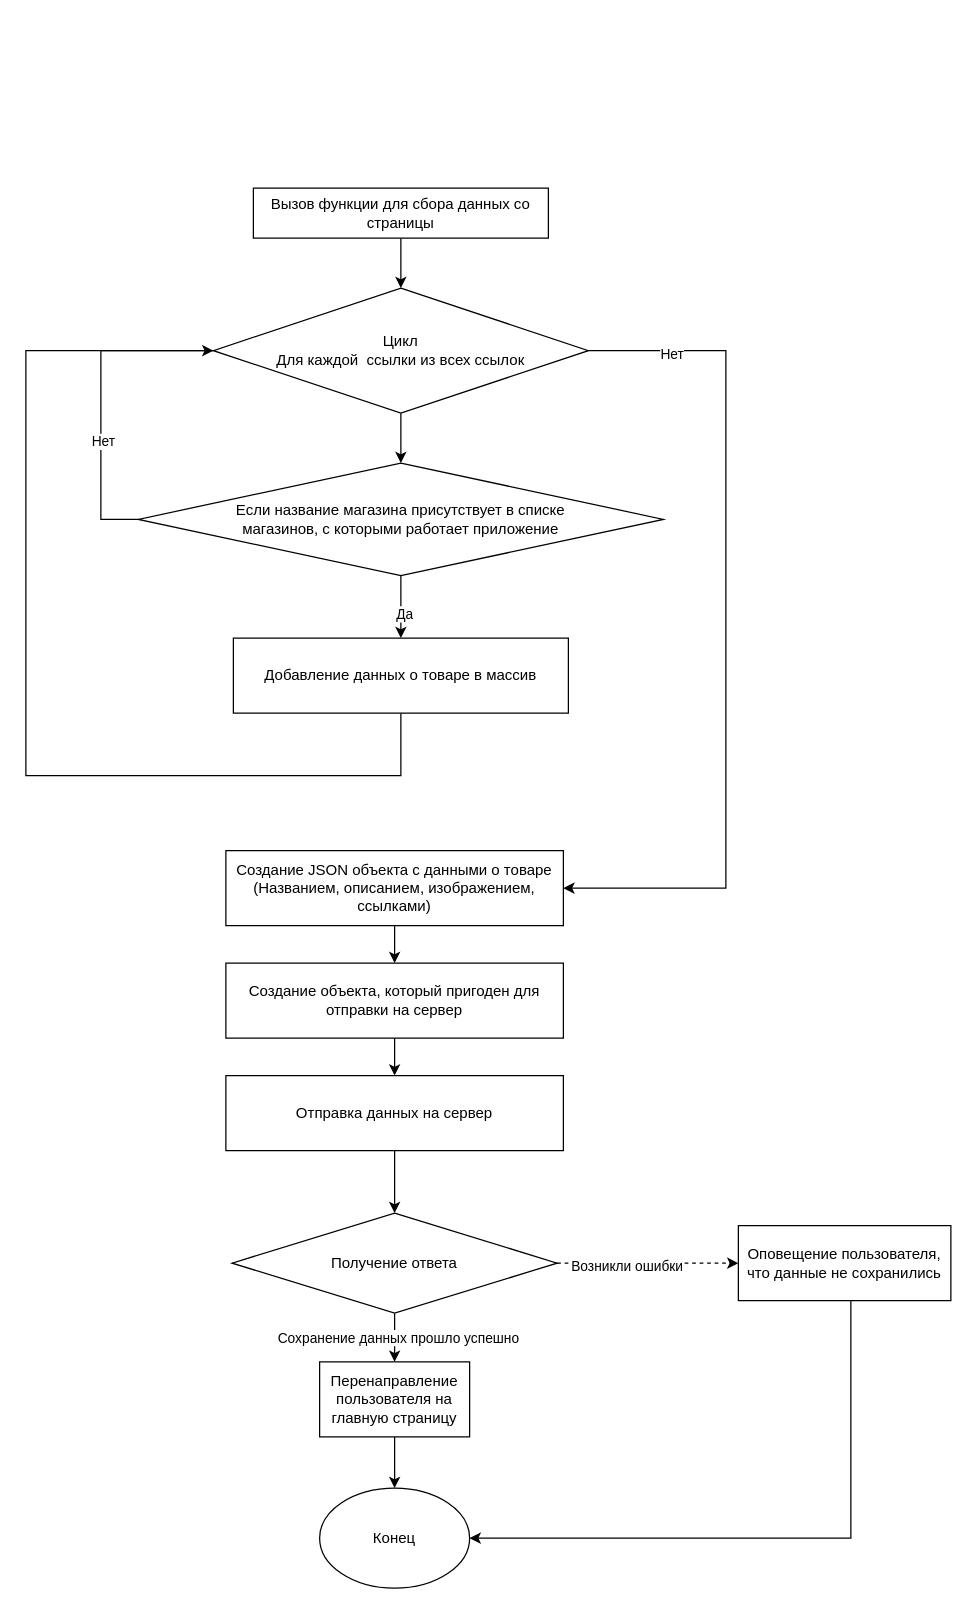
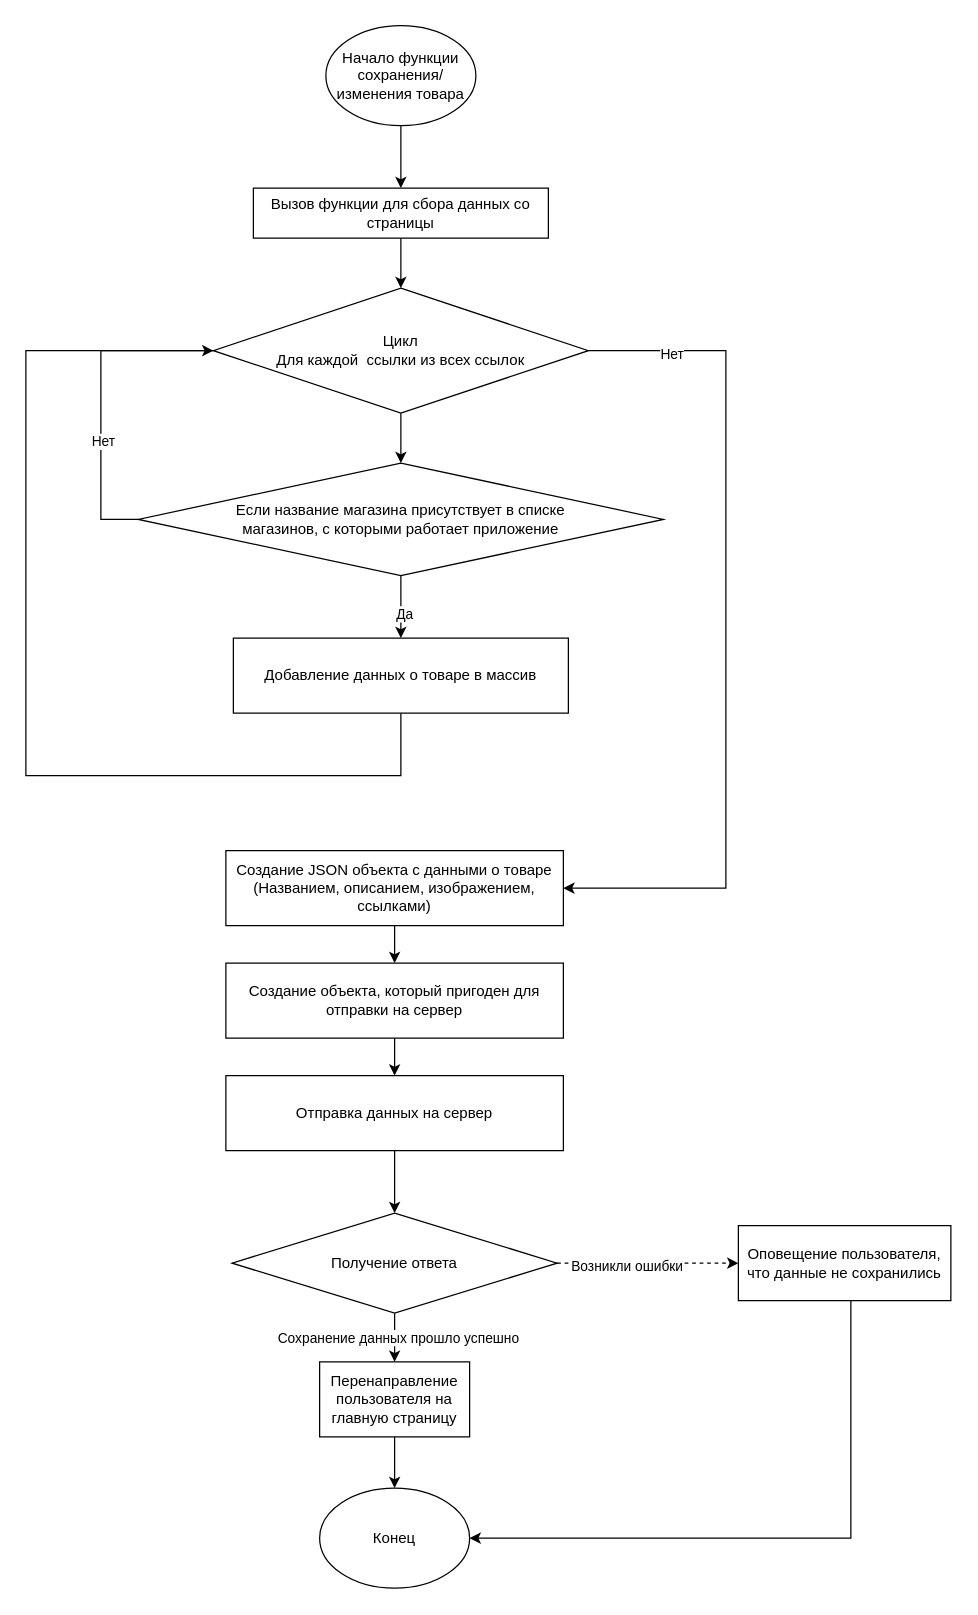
+ <mxCell id="3" value="Начало функции сохранения/изменения товара" style="ellipse;whiteSpace=wrap;html=1;" vertex="1" parent="1"><mxGeometry x="260" y="20" width="120" height="80" as="geometry" /></mxCell>
+ <mxCell id="2" style="edgeStyle=orthogonalEdgeStyle;rounded=0;orthogonalLoop=1;jettySize=auto;html=1;" edge="1" parent="1" source="3" target="5"><mxGeometry relative="1" as="geometry" /></mxCell>
